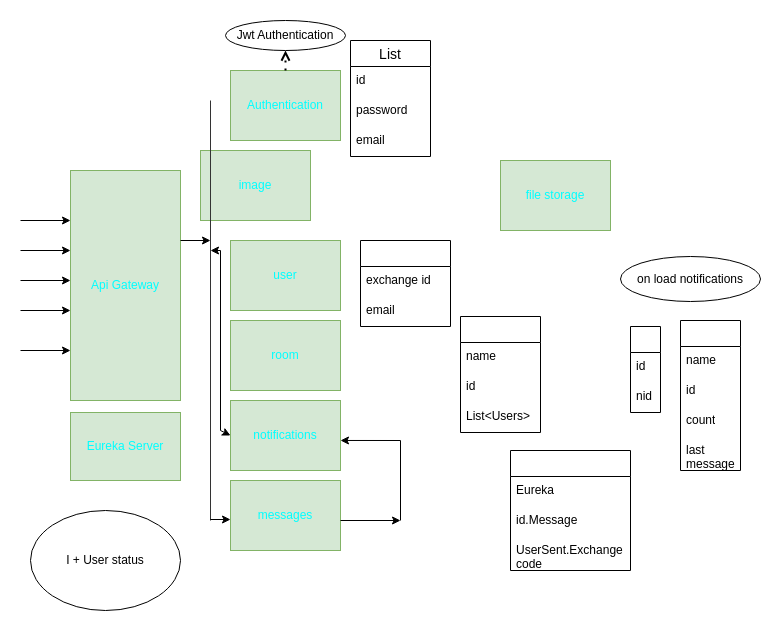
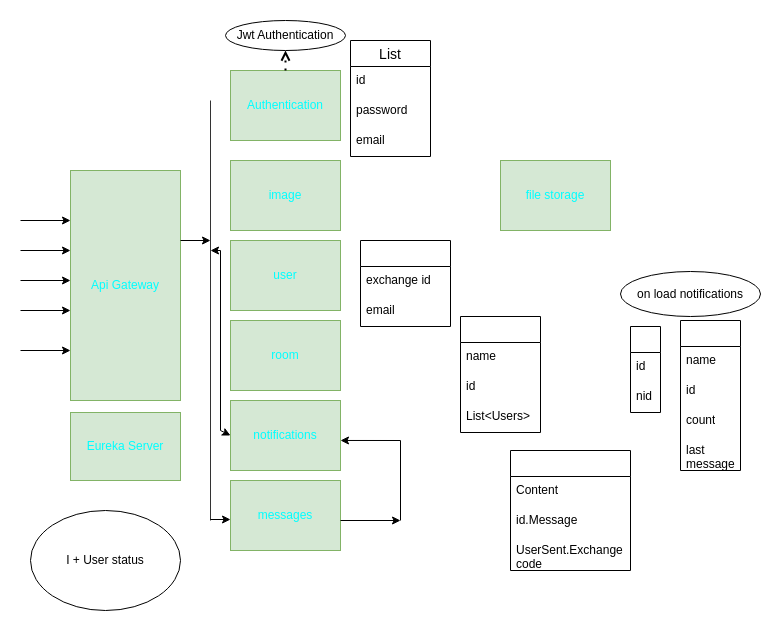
- <mxCell id="9" value="&lt;font color=&quot;#00ffff&quot;&gt;image&lt;/font&gt;" style="rounded=0;whiteSpace=wrap;html=1;fillColor=#d5e8d4;strokeColor=#82b366;" vertex="1" parent="1"><mxGeometry x="200" y="150" width="110" height="70" as="geometry" /></mxCell>
+ <mxCell id="9" value="&lt;font color=&quot;#00ffff&quot;&gt;image&lt;/font&gt;" style="rounded=0;whiteSpace=wrap;html=1;fillColor=#d5e8d4;strokeColor=#82b366;" vertex="1" parent="1"><mxGeometry x="230" y="160" width="110" height="70" as="geometry" /></mxCell>
- <mxCell id="42" value="on load notifications" style="ellipse;whiteSpace=wrap;html=1;" vertex="1" parent="1"><mxGeometry x="620" y="256" width="140" height="45" as="geometry" /></mxCell>
+ <mxCell id="42" value="on load notifications" style="ellipse;whiteSpace=wrap;html=1;" vertex="1" parent="1"><mxGeometry x="620" y="271" width="140" height="45" as="geometry" /></mxCell>
- <mxCell id="46" value="Eureka" style="text;strokeColor=none;fillColor=none;spacingLeft=4;spacingRight=4;overflow=hidden;rotatable=0;points=[[0,0.5],[1,0.5]];portConstraint=eastwest;fontSize=12;whiteSpace=wrap;html=1;" vertex="1" parent="45"><mxGeometry y="26" width="120" height="30" as="geometry" /></mxCell>
+ <mxCell id="46" value="Content" style="text;strokeColor=none;fillColor=none;spacingLeft=4;spacingRight=4;overflow=hidden;rotatable=0;points=[[0,0.5],[1,0.5]];portConstraint=eastwest;fontSize=12;whiteSpace=wrap;html=1;" vertex="1" parent="45"><mxGeometry y="26" width="120" height="30" as="geometry" /></mxCell>
